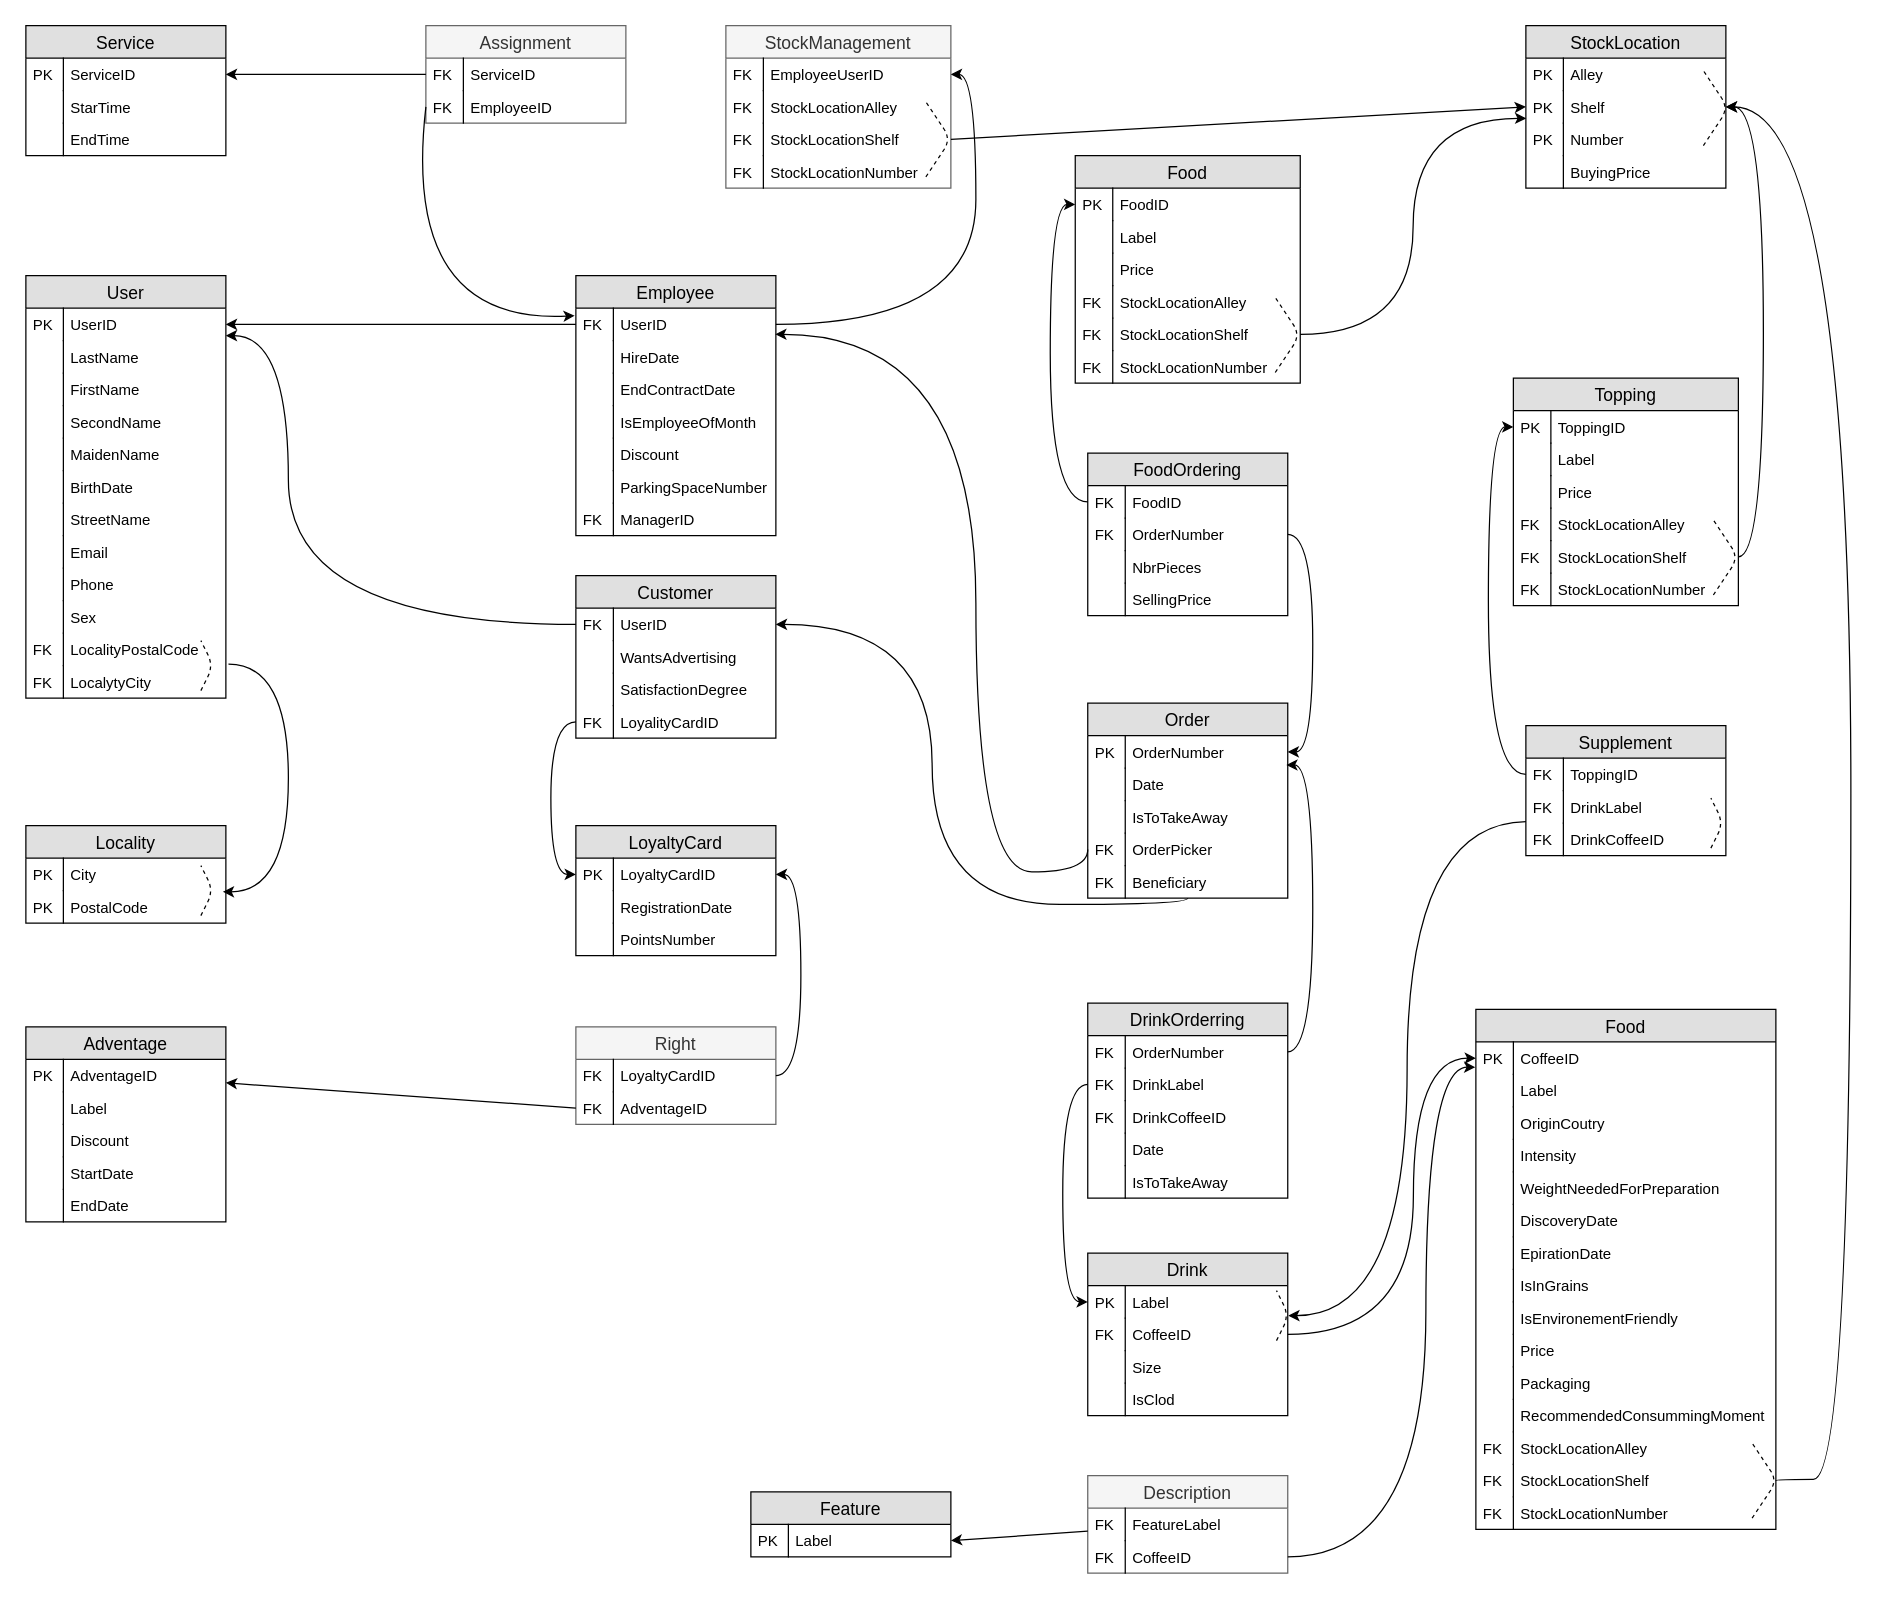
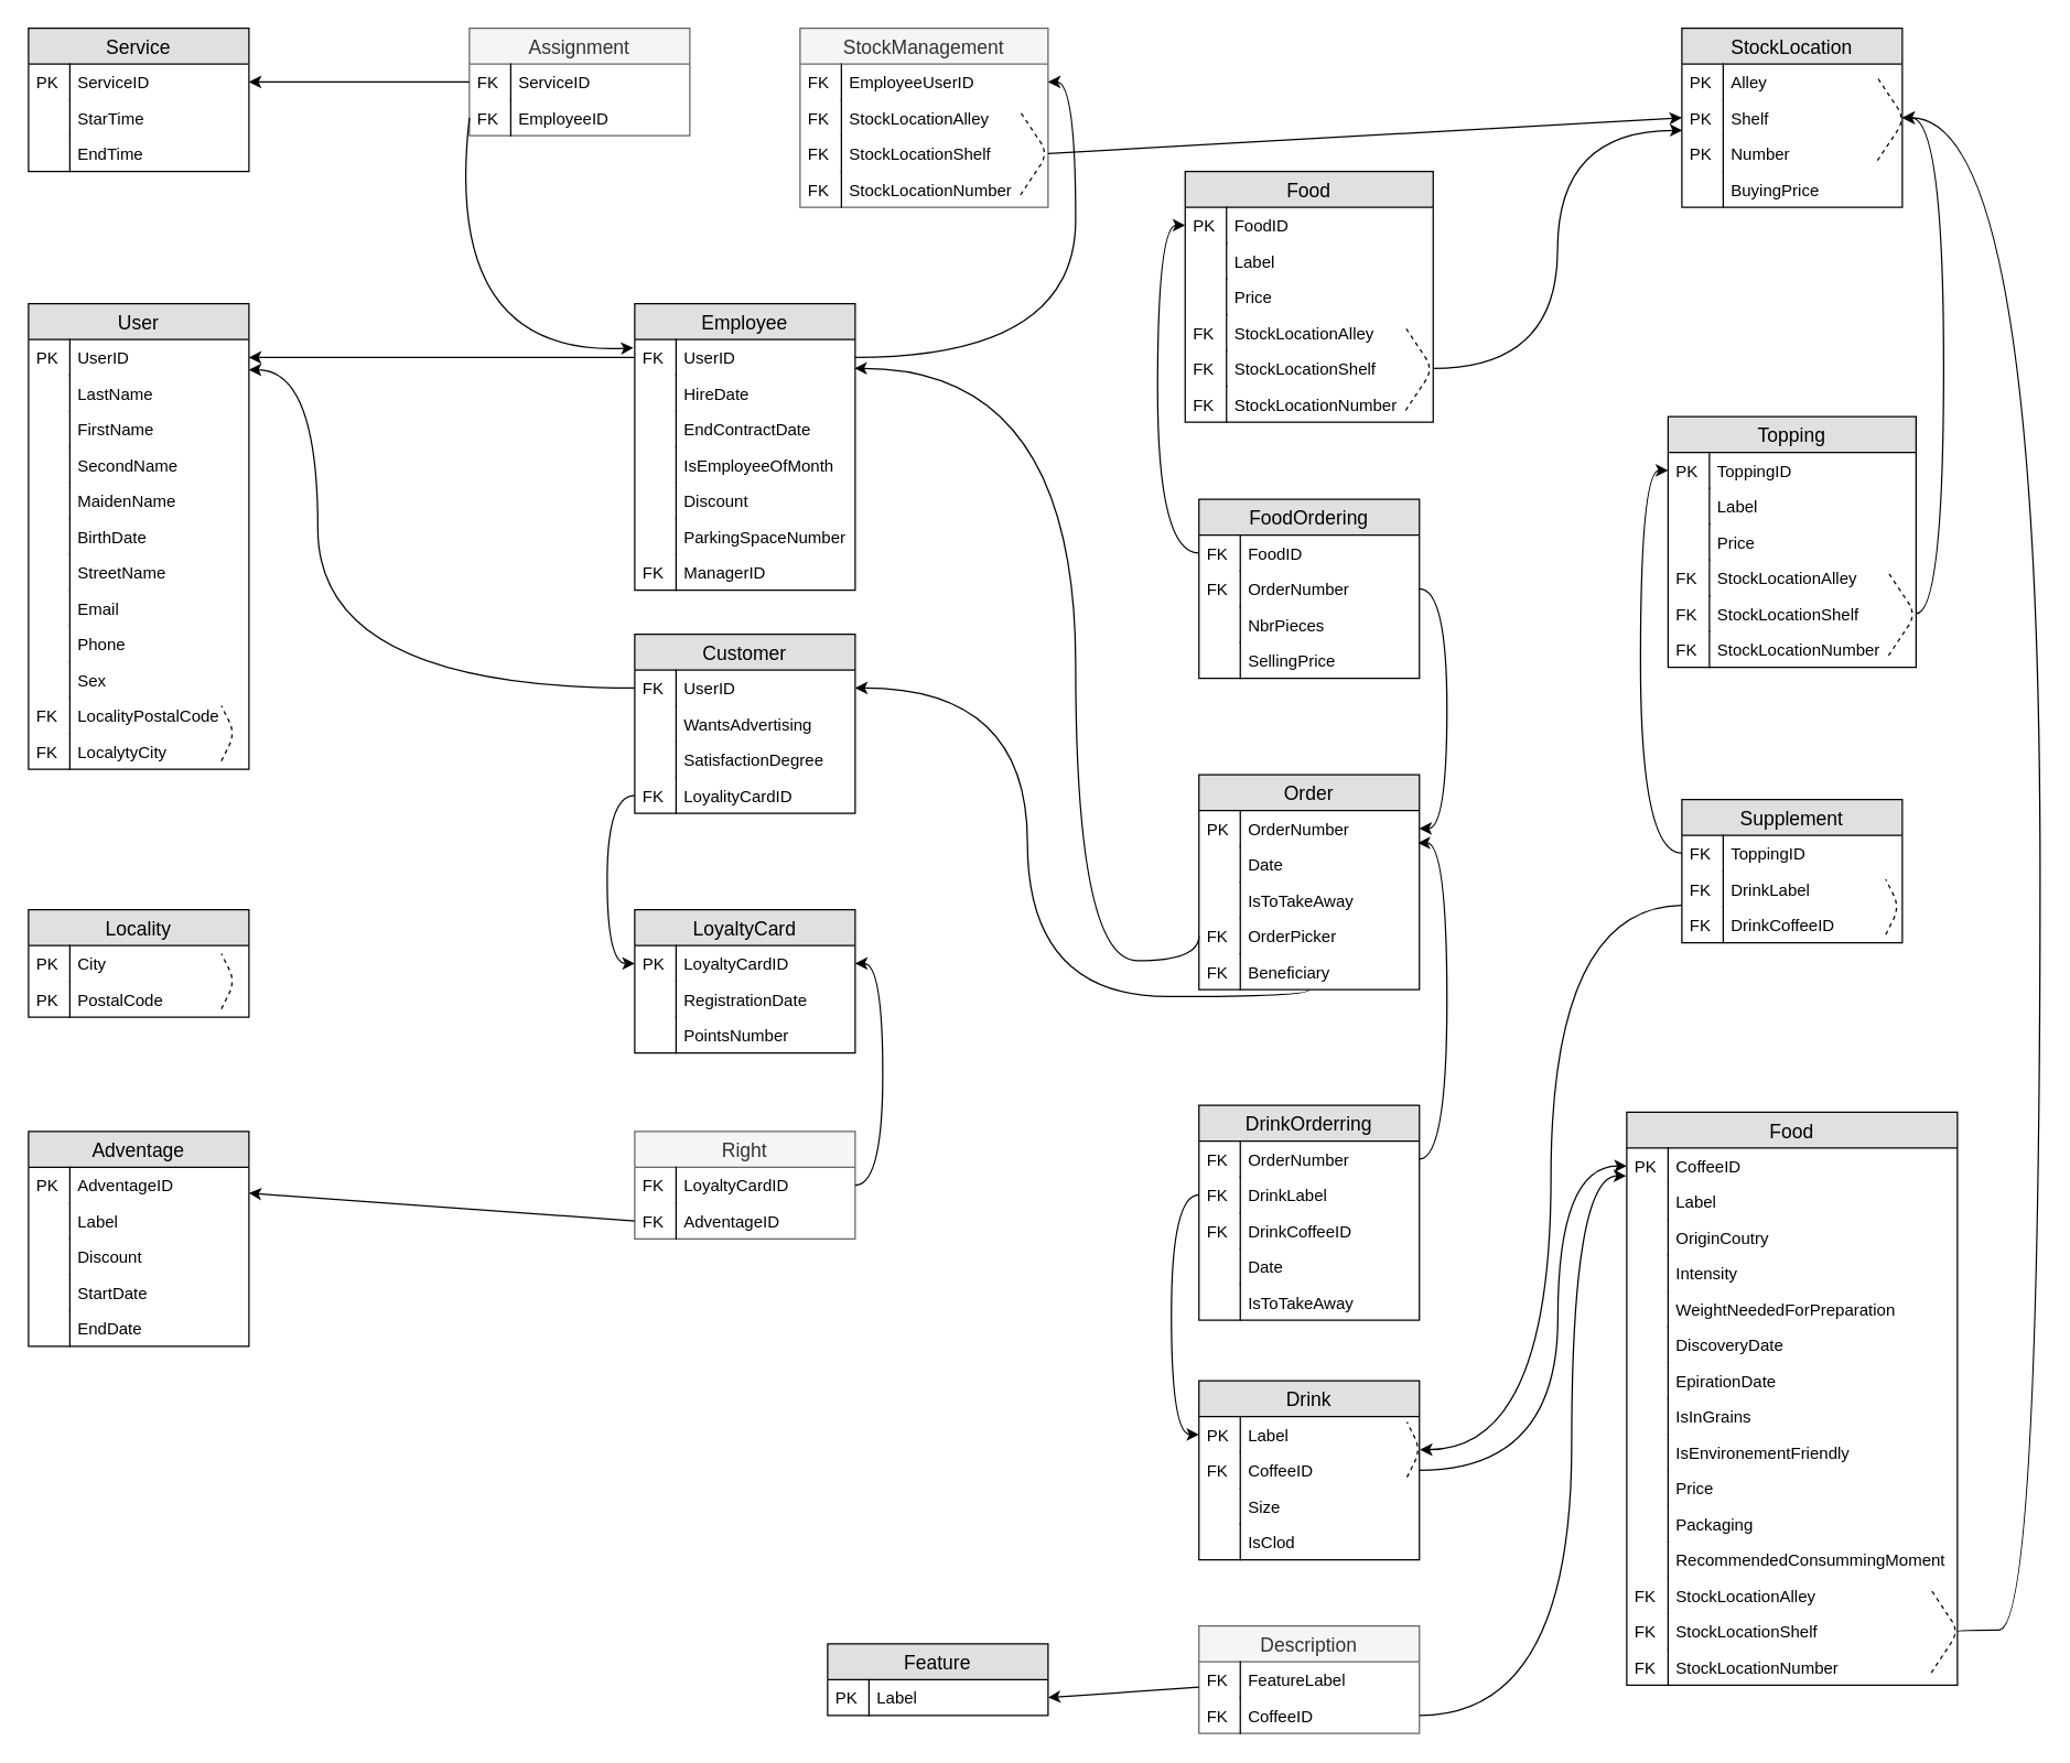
- <mxCell id="74" style="edgeStyle=orthogonalEdgeStyle;curved=1;orthogonalLoop=1;jettySize=auto;html=1;exitX=1.013;exitY=-0.045;exitDx=0;exitDy=0;entryX=0.985;entryY=1.038;entryDx=0;entryDy=0;entryPerimeter=0;exitPerimeter=0;" parent="1" source="66" target="69" edge="1"><mxGeometry relative="1" as="geometry"><Array as="points"><mxPoint x="230" y="531" /><mxPoint x="230" y="713" /></Array></mxGeometry></mxCell>
